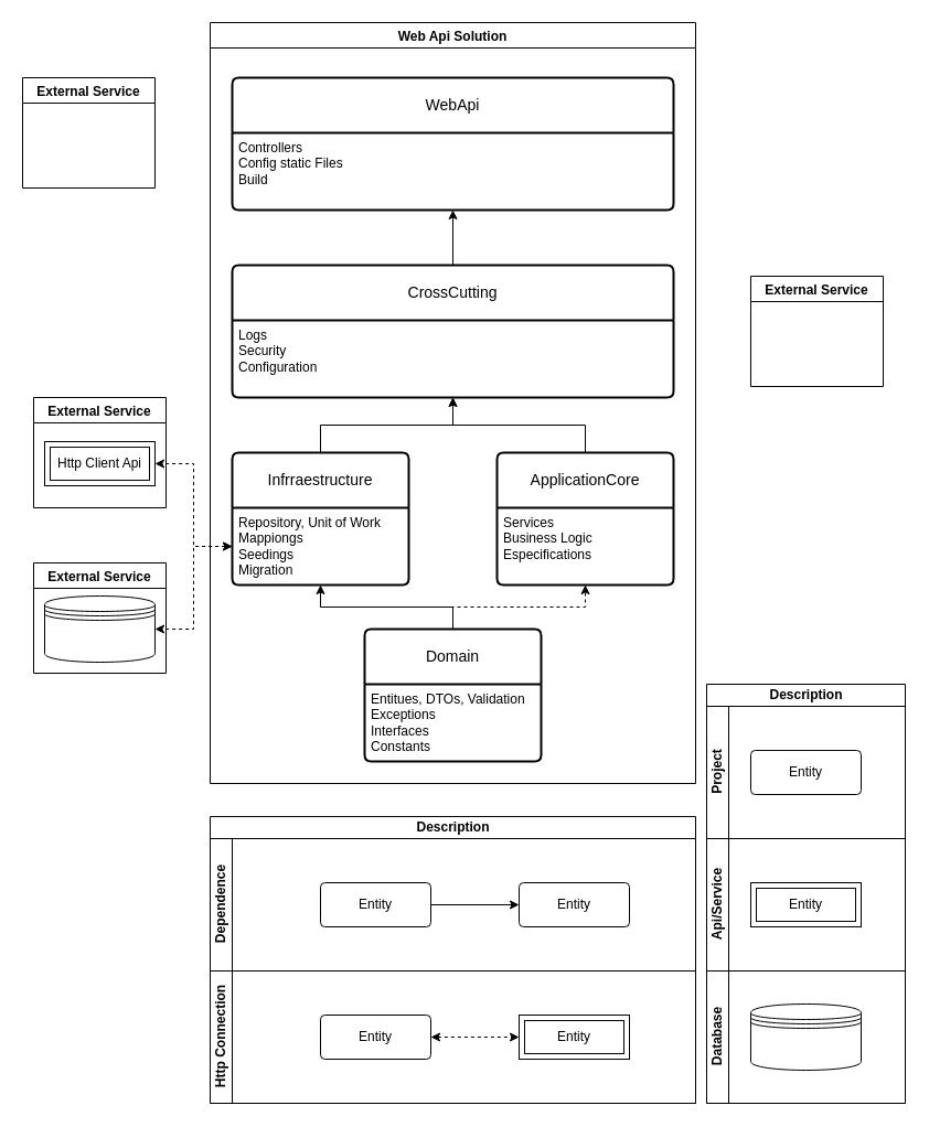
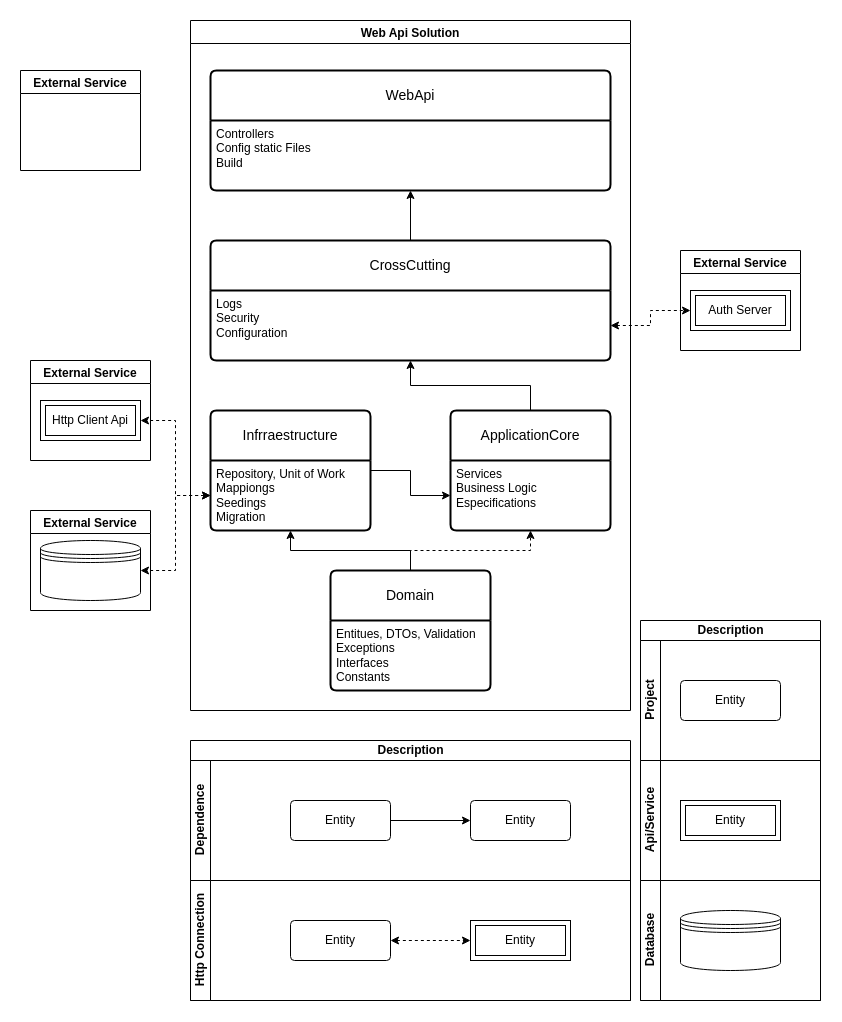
+ <mxCell id="42" value="Auth Server" style="shape=ext;margin=3;double=1;whiteSpace=wrap;html=1;align=center;" vertex="1" parent="41"><mxGeometry x="10" y="40" width="100" height="40" as="geometry" /></mxCell>
+ <mxCell id="24" style="edgeStyle=orthogonalEdgeStyle;rounded=0;orthogonalLoop=1;jettySize=auto;html=1;entryX=0;entryY=0.5;entryDx=0;entryDy=0;dashed=1;startArrow=classic;startFill=1;" edge="1" parent="1" source="7" target="42"><mxGeometry relative="1" as="geometry"><mxPoint x="695" y="300" as="targetPoint" /></mxGeometry></mxCell>
- <mxCell id="14" value="" style="edgeStyle=orthogonalEdgeStyle;rounded=0;orthogonalLoop=1;jettySize=auto;html=1;" edge="1" parent="3" source="12" target="7"><mxGeometry relative="1" as="geometry" /></mxCell>
+ <mxCell id="14" value="" style="edgeStyle=orthogonalEdgeStyle;rounded=0;orthogonalLoop=1;jettySize=auto;html=1;" edge="1" parent="3" source="12" target="10"><mxGeometry relative="1" as="geometry" /></mxCell>
